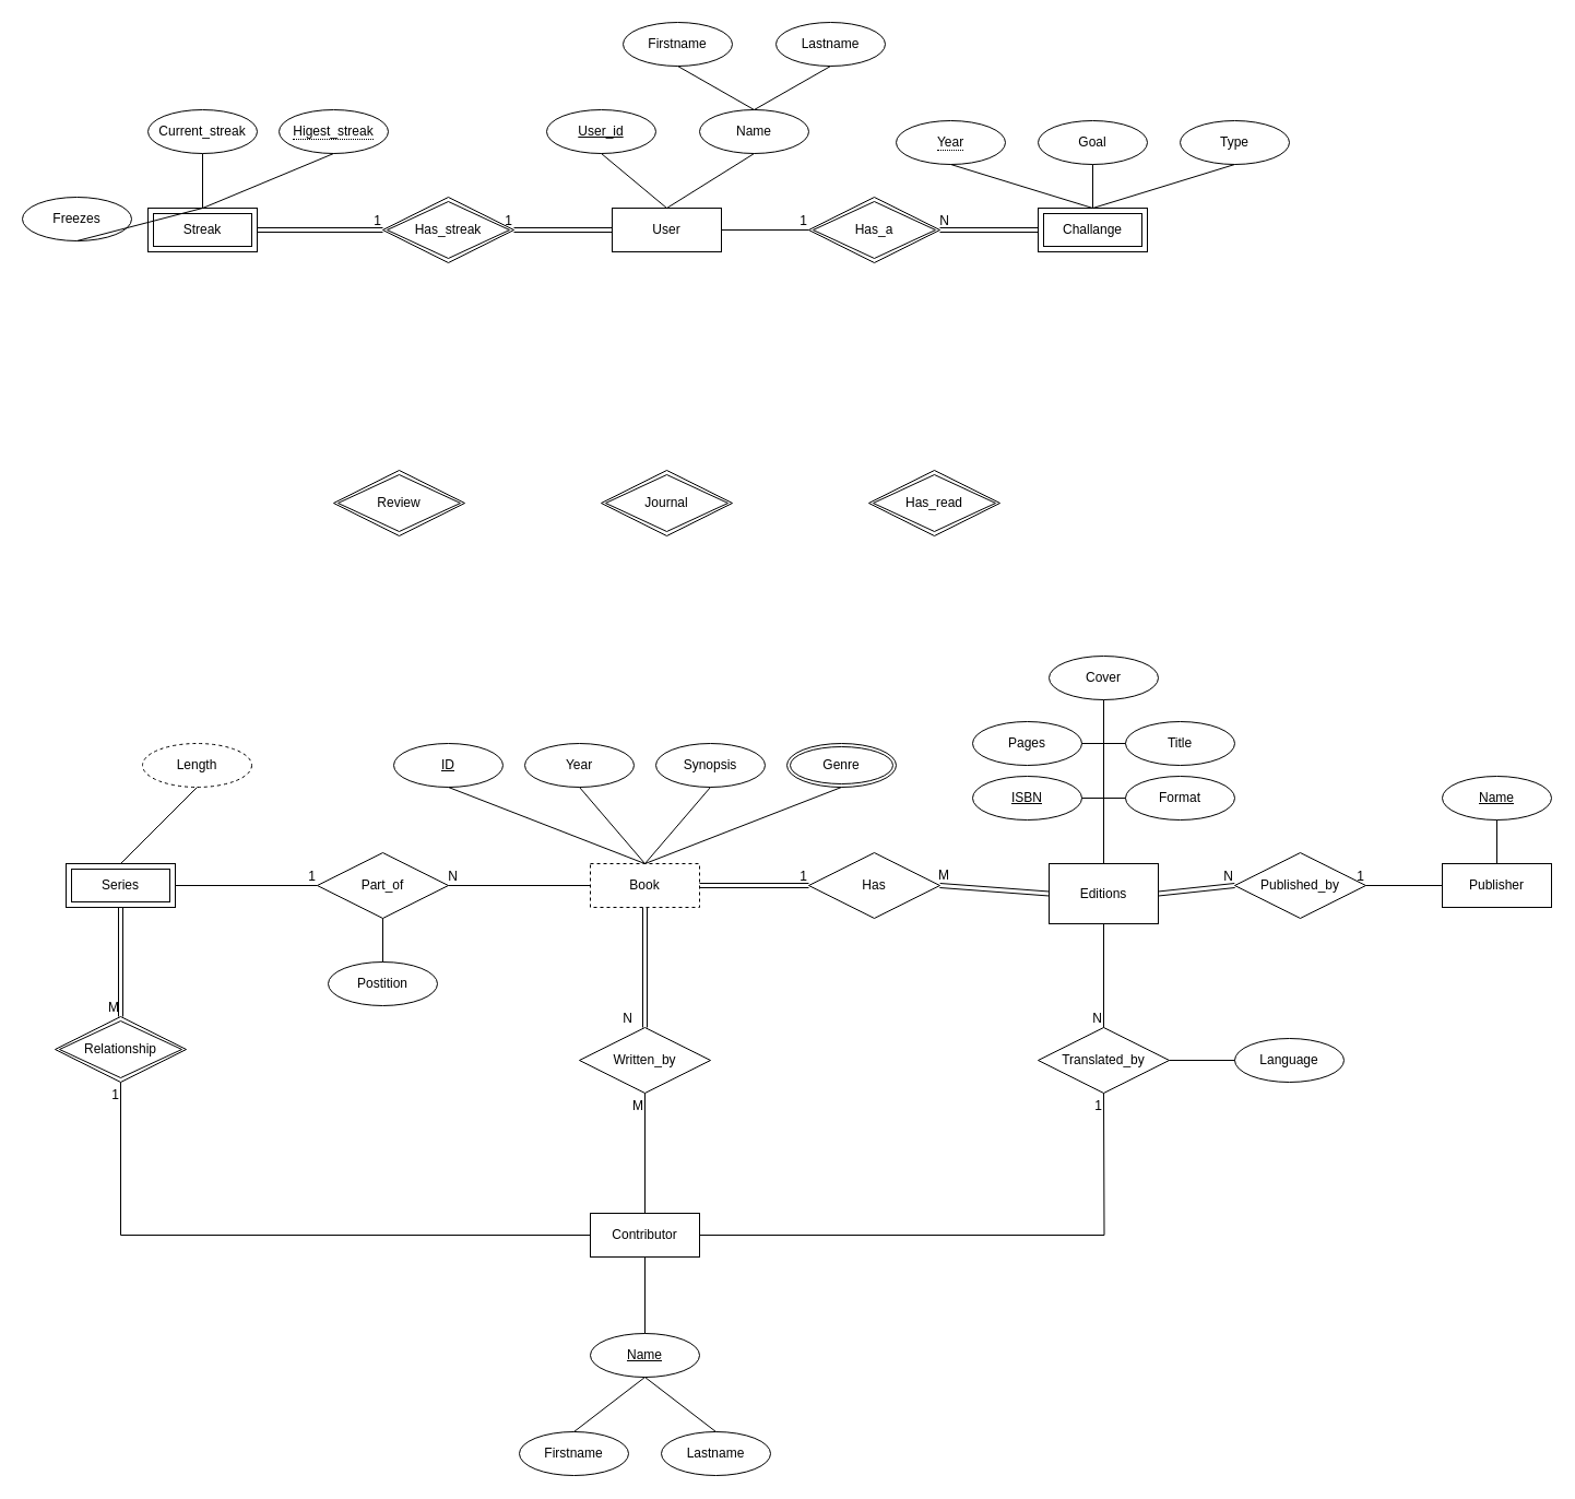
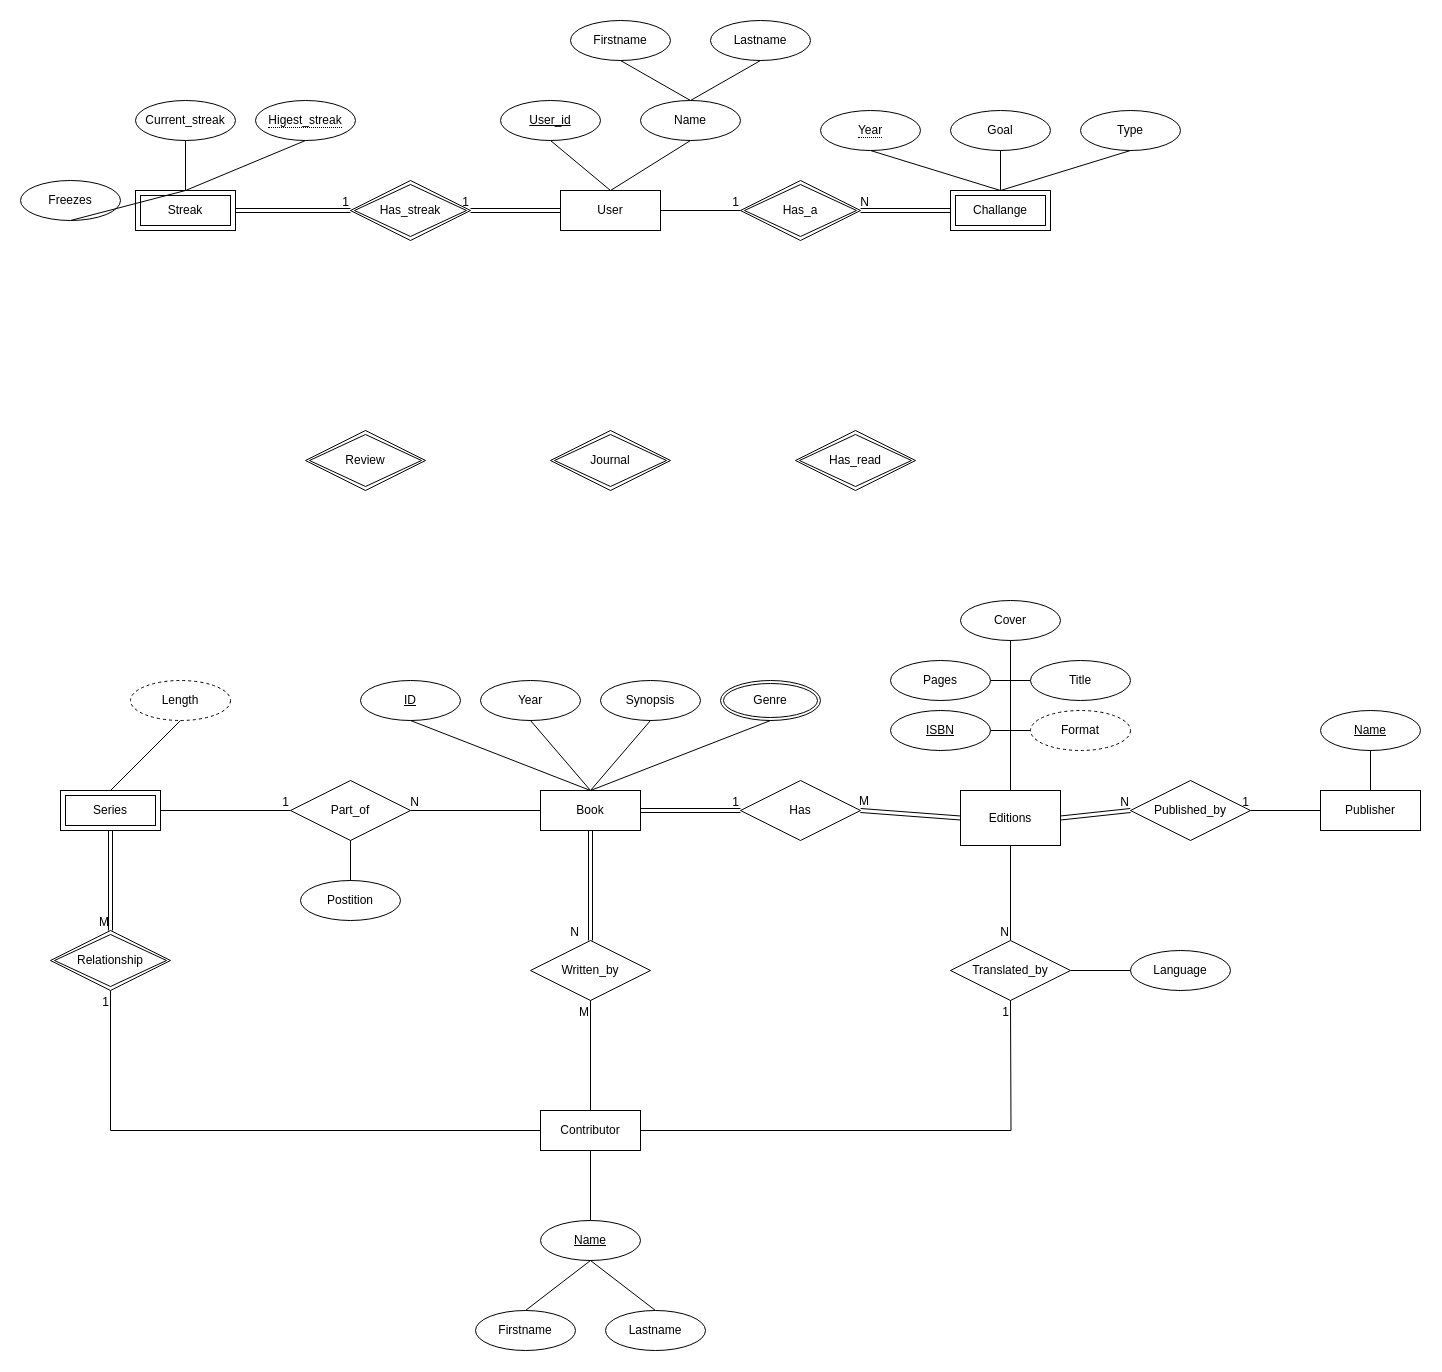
- <mxCell id="15" value="Format" style="ellipse;whiteSpace=wrap;html=1;align=center;" parent="1" vertex="1"><mxGeometry x="1030" y="710" width="100" height="40" as="geometry" /></mxCell>
+ <mxCell id="15" value="Format" style="ellipse;whiteSpace=wrap;html=1;align=center;dashed=1;" parent="1" vertex="1"><mxGeometry x="1030" y="710" width="100" height="40" as="geometry" /></mxCell>
- <mxCell id="2" value="Book" style="whiteSpace=wrap;html=1;align=center;dashed=1;" parent="1" vertex="1"><mxGeometry x="540" y="790" width="100" height="40" as="geometry" /></mxCell>
+ <mxCell id="2" value="Book" style="whiteSpace=wrap;html=1;align=center;" parent="1" vertex="1"><mxGeometry x="540" y="790" width="100" height="40" as="geometry" /></mxCell>
